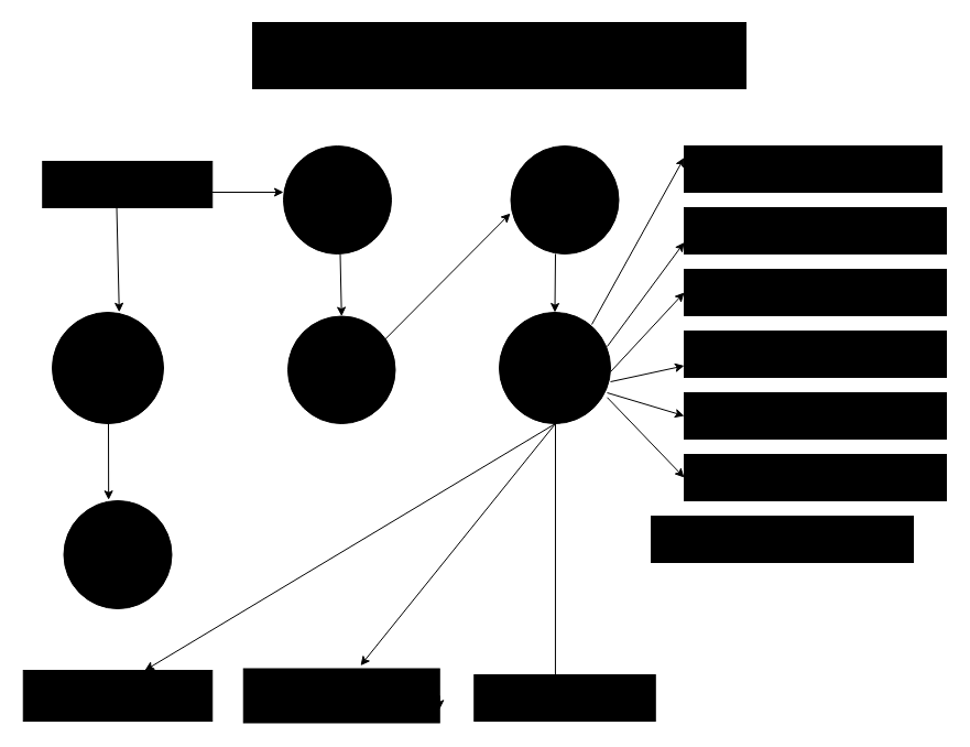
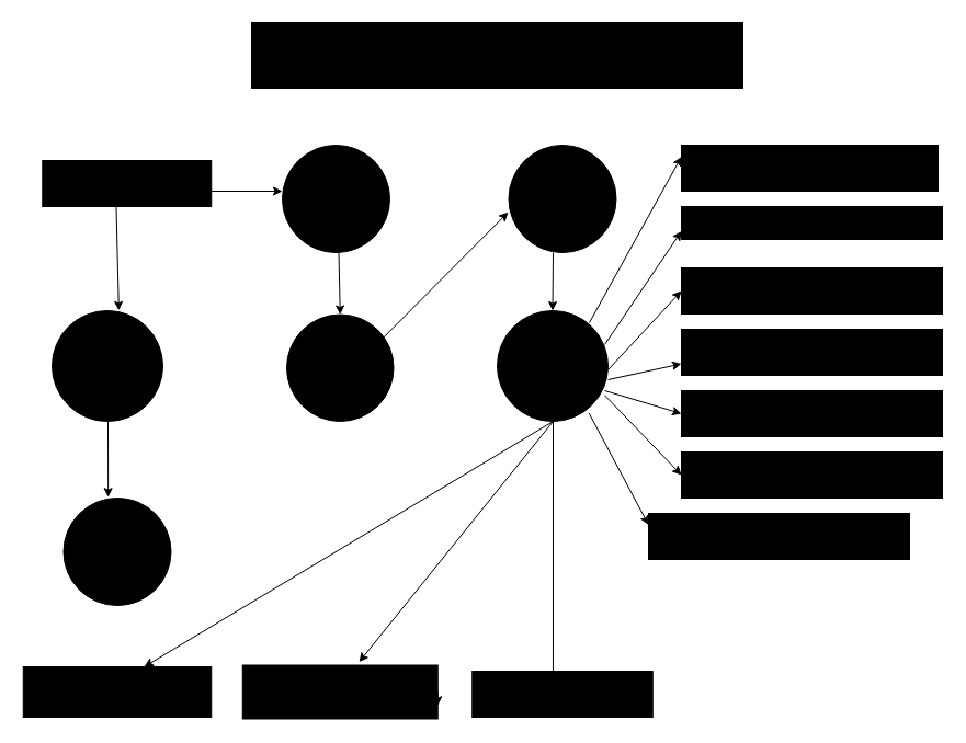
- <mxCell id="4" value="&lt;font style=&quot;font-size: 14px;&quot;&gt;Manage Attendence&amp;nbsp;&lt;/font&gt;&lt;div&gt;&lt;font size=&quot;3&quot;&gt;details&lt;/font&gt;&lt;/div&gt;" style="rounded=0;whiteSpace=wrap;html=1;fillColor=light-dark(#000000,#FF521A);" vertex="1" parent="1"><mxGeometry x="621" y="188" width="238" height="42" as="geometry" /></mxCell>
+ <mxCell id="4" value="&lt;font style=&quot;font-size: 14px;&quot;&gt;Manage Attendence&amp;nbsp;&lt;/font&gt;&lt;div&gt;&lt;font size=&quot;3&quot;&gt;details&lt;/font&gt;&lt;/div&gt;" style="rounded=0;whiteSpace=wrap;html=1;fillColor=light-dark(#000000,#FF521A);" vertex="1" parent="1"><mxGeometry x="621" y="188" width="238" height="30" as="geometry" /></mxCell>
+ <mxCell id="27" value="" style="endArrow=classic;html=1;rounded=0;exitX=0.828;exitY=0.925;exitDx=0;exitDy=0;exitPerimeter=0;entryX=0;entryY=0.25;entryDx=0;entryDy=0;" edge="1" parent="1" source="13" target="9"><mxGeometry width="50" height="50" relative="1" as="geometry"><mxPoint x="537" y="378" as="sourcePoint" /><mxPoint x="587" y="328" as="targetPoint" /></mxGeometry></mxCell>
